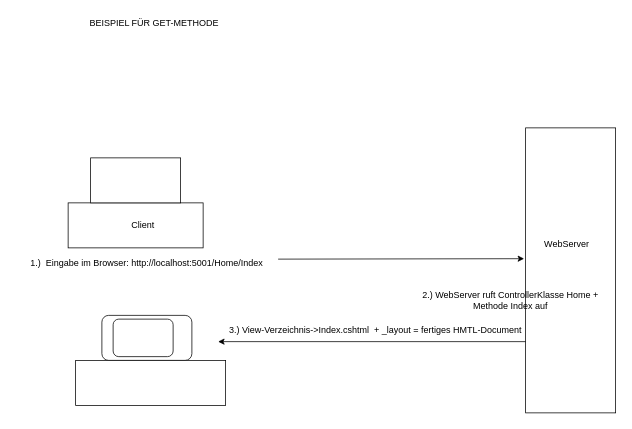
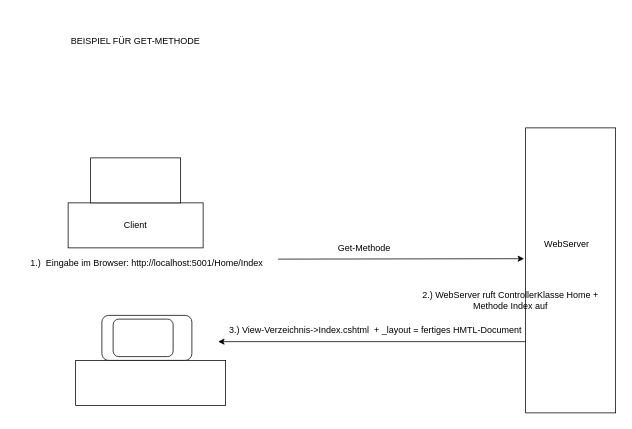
- <mxCell id="6" value="BEISPIEL FÜR GET-METHODE" style="text;html=1;strokeColor=none;fillColor=none;align=center;verticalAlign=middle;whiteSpace=wrap;rounded=0;" vertex="1" parent="1"><mxGeometry x="50" y="20" width="310" height="20" as="geometry" /></mxCell>
+ <mxCell id="6" value="BEISPIEL FÜR GET-METHODE" style="text;html=1;strokeColor=none;fillColor=none;align=center;verticalAlign=middle;whiteSpace=wrap;rounded=0;" vertex="1" parent="1"><mxGeometry x="25" y="45" width="310" height="20" as="geometry" /></mxCell>
- <mxCell id="4" value="Client" style="text;html=1;strokeColor=none;fillColor=none;align=center;verticalAlign=middle;whiteSpace=wrap;rounded=0;" vertex="1" parent="1"><mxGeometry x="170" y="290" width="40" height="20" as="geometry" /></mxCell>
+ <mxCell id="4" value="Client" style="text;html=1;strokeColor=none;fillColor=none;align=center;verticalAlign=middle;whiteSpace=wrap;rounded=0;" vertex="1" parent="1"><mxGeometry x="160" y="290" width="40" height="20" as="geometry" /></mxCell>
+ <mxCell id="11" value="Get-Methode" style="text;html=1;strokeColor=none;fillColor=none;align=center;verticalAlign=middle;whiteSpace=wrap;rounded=0;" vertex="1" parent="1"><mxGeometry x="400" y="320" width="170" height="20" as="geometry" /></mxCell>
